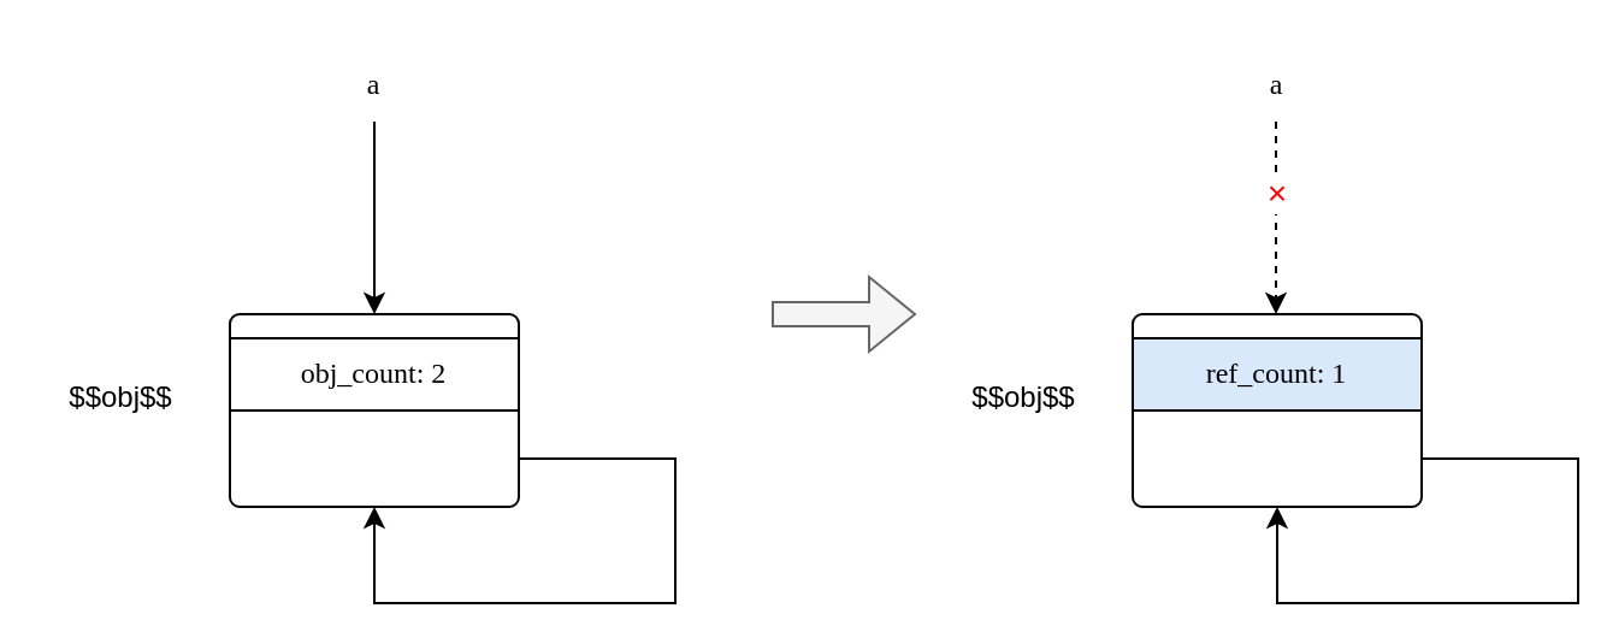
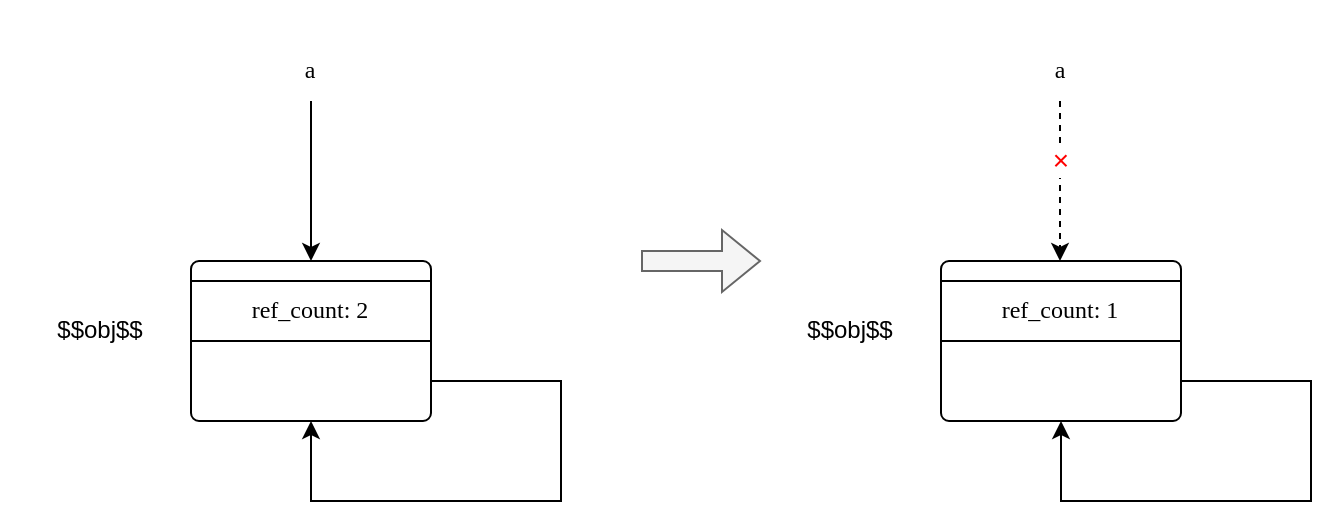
- <mxCell id="4" value="obj_count: 2" style="rounded=0;whiteSpace=wrap;html=1;fontFamily=SF Mono;" vertex="1" parent="2"><mxGeometry y="10" width="120" height="30" as="geometry" /></mxCell>
+ <mxCell id="4" value="ref_count: 2" style="rounded=0;whiteSpace=wrap;html=1;fontFamily=SF Mono;" vertex="1" parent="2"><mxGeometry y="10" width="120" height="30" as="geometry" /></mxCell>
- <mxCell id="12" value="ref_count: 1" style="rounded=0;whiteSpace=wrap;html=1;fontFamily=SF Mono;fillColor=#dae8fc;" vertex="1" parent="10"><mxGeometry y="10" width="120" height="30" as="geometry" /></mxCell>
+ <mxCell id="12" value="ref_count: 1" style="rounded=0;whiteSpace=wrap;html=1;fontFamily=SF Mono;" vertex="1" parent="10"><mxGeometry y="10" width="120" height="30" as="geometry" /></mxCell>
